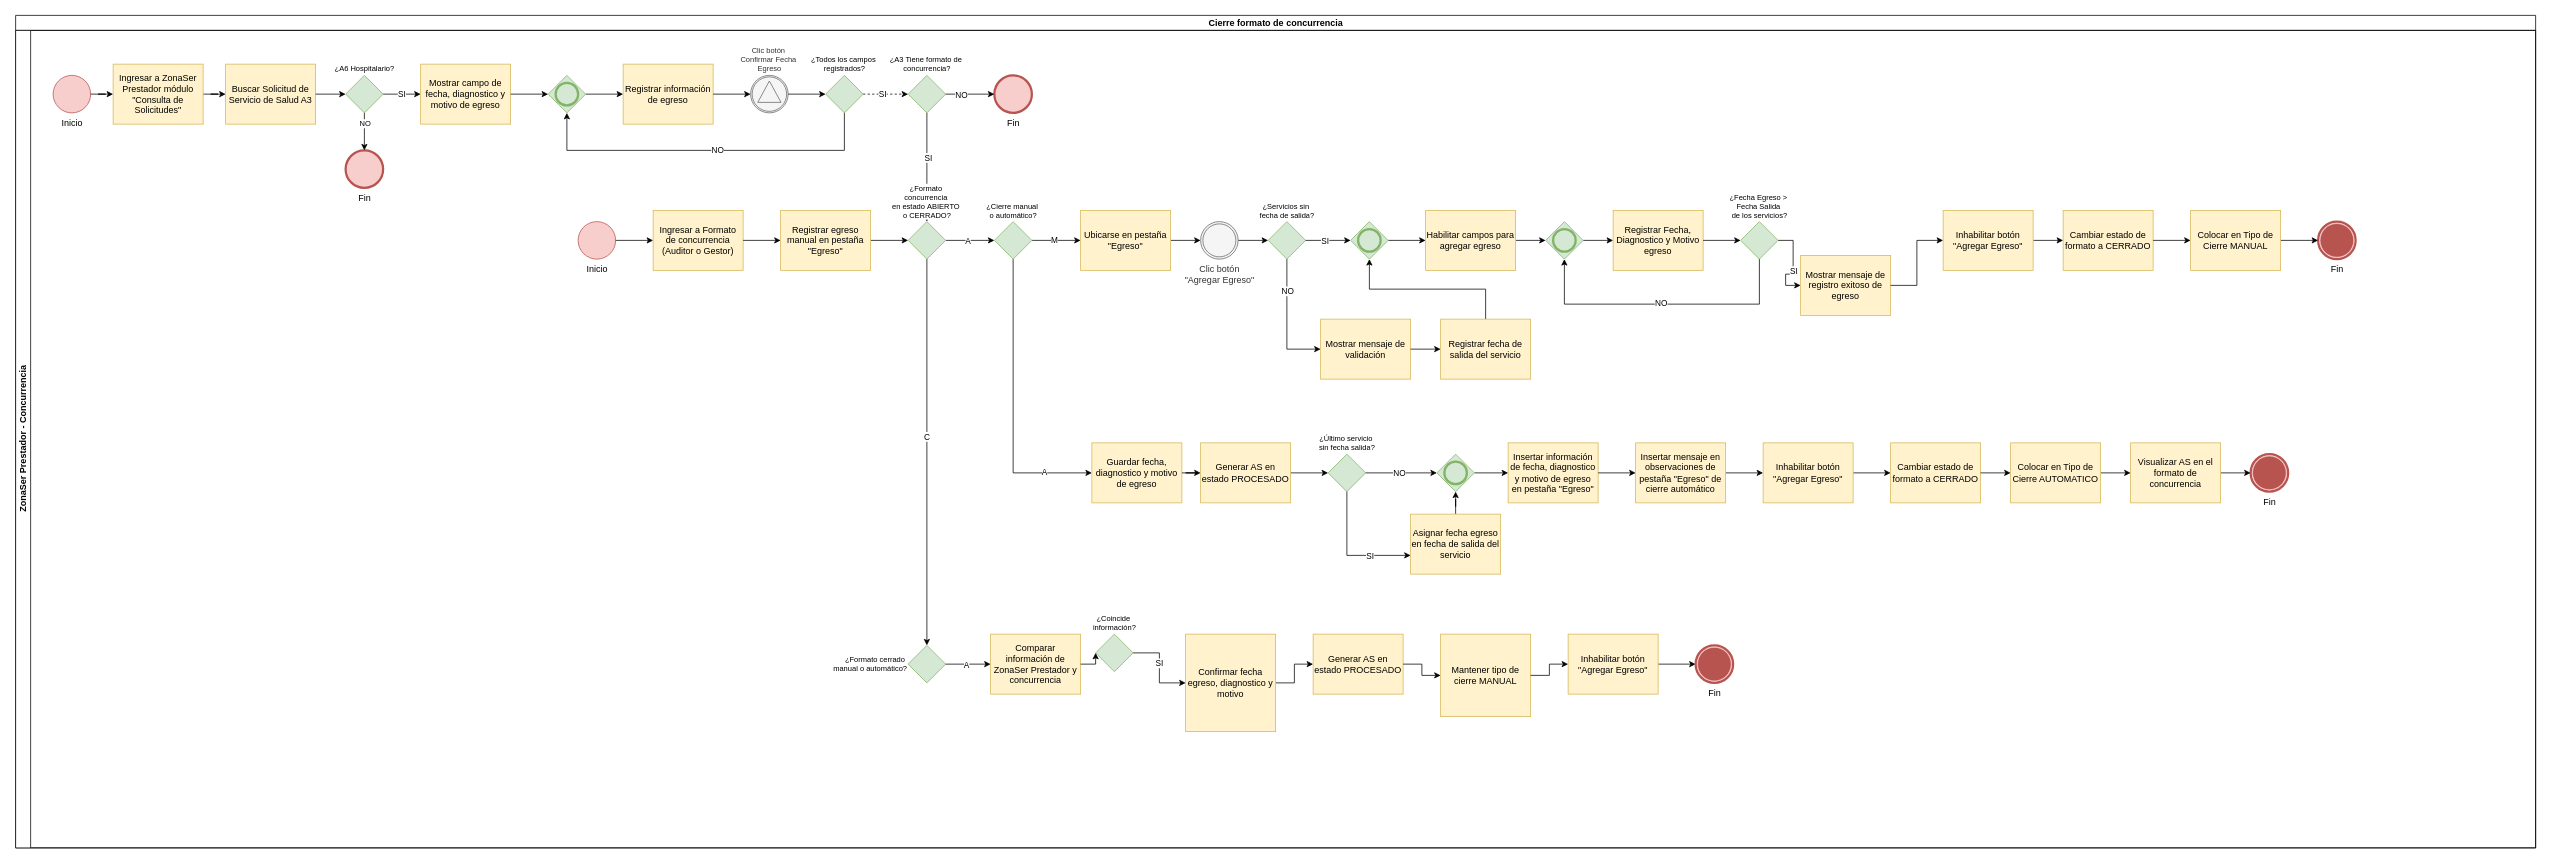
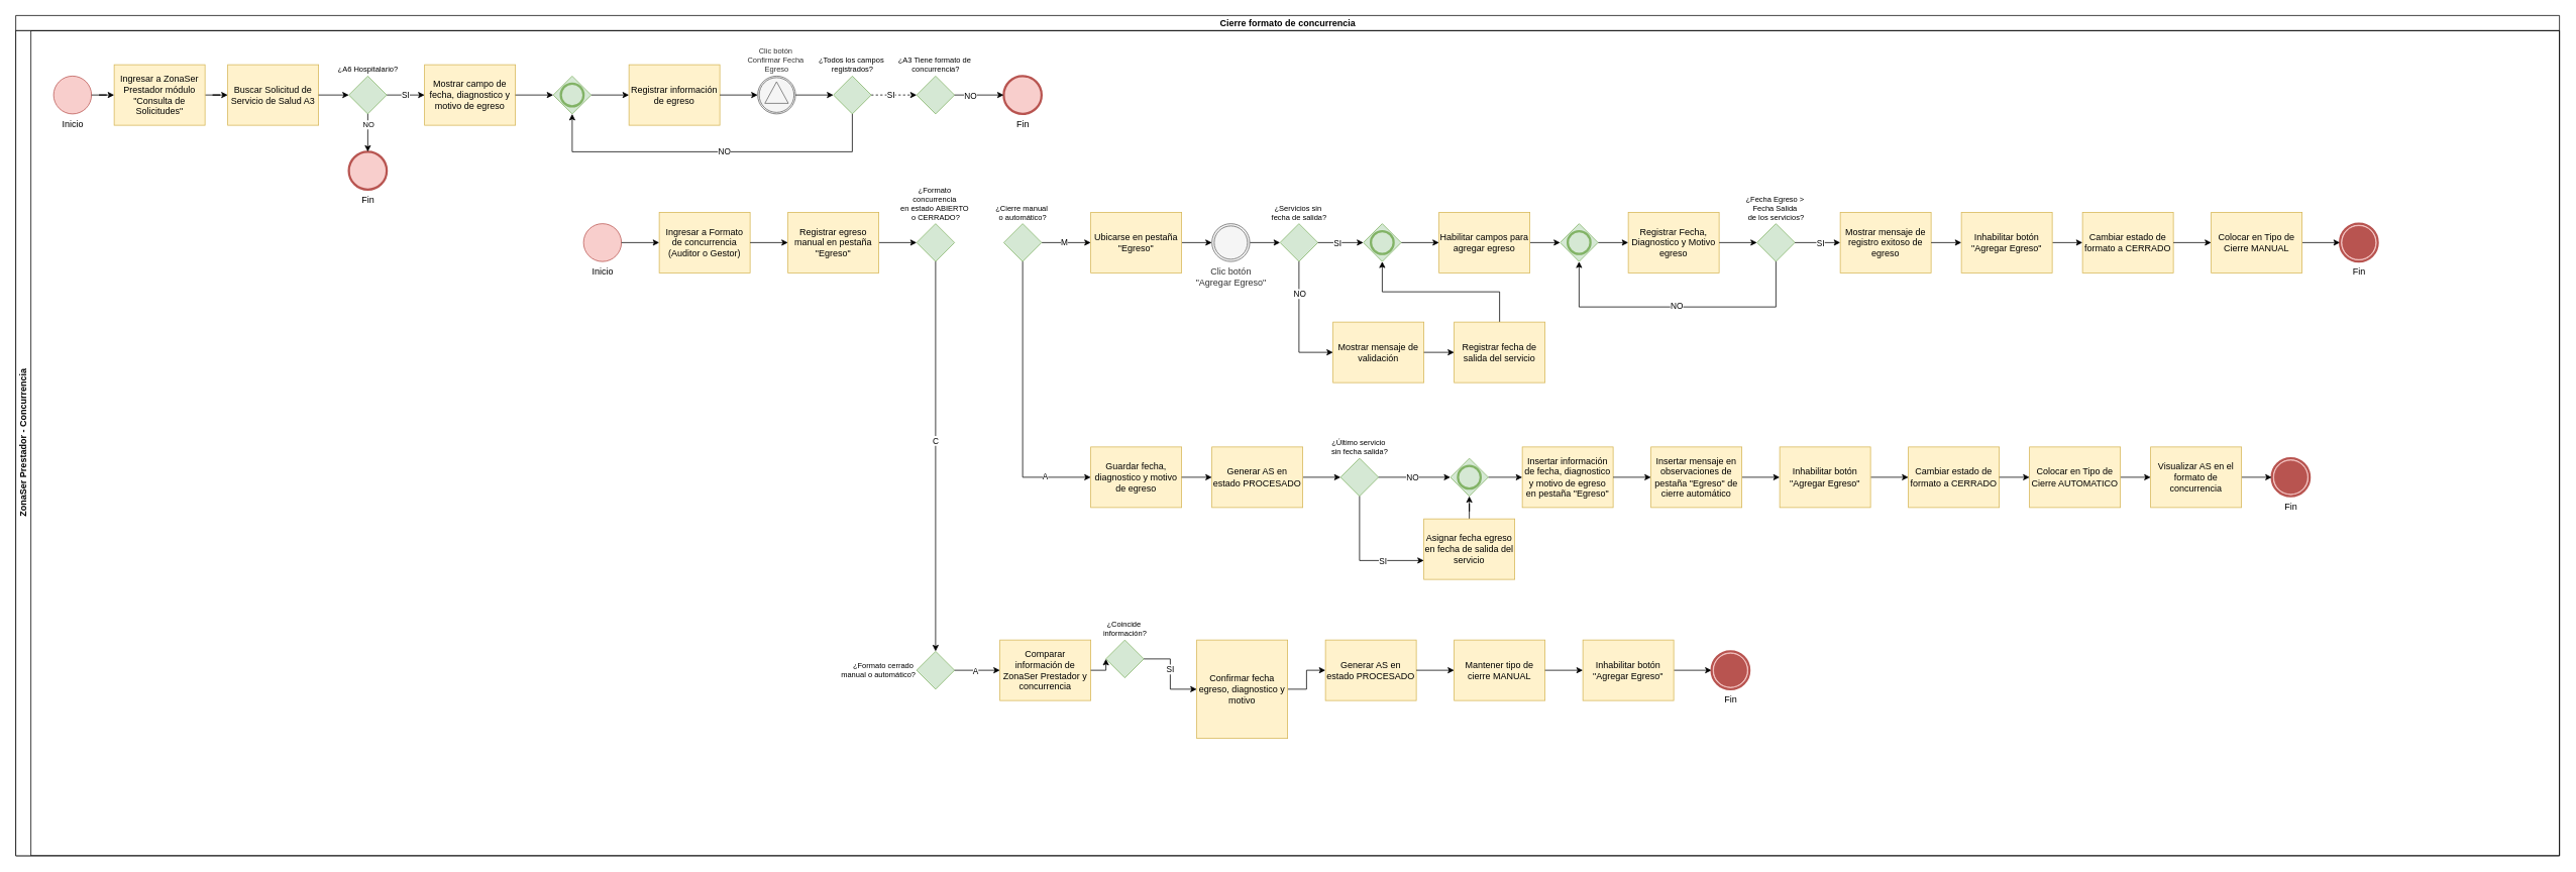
- <mxCell id="4" style="edgeStyle=orthogonalEdgeStyle;rounded=0;orthogonalLoop=1;jettySize=auto;html=1;" parent="3" source="18" target="45" edge="1"><mxGeometry relative="1" as="geometry"><mxPoint x="1325" y="320" as="targetPoint" /></mxGeometry></mxCell>
- <mxCell id="5" value="SI" style="edgeLabel;html=1;align=center;verticalAlign=middle;resizable=0;points=[];" parent="4" vertex="1" connectable="0"><mxGeometry x="-0.18" y="1" relative="1" as="geometry"><mxPoint as="offset" /></mxGeometry></mxCell>
- <mxCell id="43" style="edgeStyle=orthogonalEdgeStyle;rounded=0;orthogonalLoop=1;jettySize=auto;html=1;" edge="1" parent="3" source="45" target="34"><mxGeometry relative="1" as="geometry" /></mxCell>
- <mxCell id="44" value="A" style="edgeLabel;html=1;align=center;verticalAlign=middle;resizable=0;points=[];" vertex="1" connectable="0" parent="43"><mxGeometry x="-0.108" relative="1" as="geometry"><mxPoint as="offset" /></mxGeometry></mxCell>
- <mxCell id="70" value="Mostrar mensaje de registro exitoso de egreso" style="points=[[0.25,0,0],[0.5,0,0],[0.75,0,0],[1,0.25,0],[1,0.5,0],[1,0.75,0],[0.75,1,0],[0.5,1,0],[0.25,1,0],[0,0.75,0],[0,0.5,0],[0,0.25,0]];shape=mxgraph.bpmn.task2;whiteSpace=wrap;rectStyle=rounded;size=10;html=1;container=1;expand=0;collapsible=0;taskMarker=send;fillColor=#fff2cc;strokeColor=#d6b656;" vertex="1" parent="3"><mxGeometry x="2380" y="300" width="120" height="80" as="geometry" /></mxCell>
+ <mxCell id="70" value="Mostrar mensaje de registro exitoso de egreso" style="points=[[0.25,0,0],[0.5,0,0],[0.75,0,0],[1,0.25,0],[1,0.5,0],[1,0.75,0],[0.75,1,0],[0.5,1,0],[0.25,1,0],[0,0.75,0],[0,0.5,0],[0,0.25,0]];shape=mxgraph.bpmn.task2;whiteSpace=wrap;rectStyle=rounded;size=10;html=1;container=1;expand=0;collapsible=0;taskMarker=send;fillColor=#fff2cc;strokeColor=#d6b656;" vertex="1" parent="3"><mxGeometry x="2410" y="240" width="120" height="80" as="geometry" /></mxCell>
- <mxCell id="76" value="Guardar fecha, diagnostico y motivo de egreso" style="points=[[0.25,0,0],[0.5,0,0],[0.75,0,0],[1,0.25,0],[1,0.5,0],[1,0.75,0],[0.75,1,0],[0.5,1,0],[0.25,1,0],[0,0.75,0],[0,0.5,0],[0,0.25,0]];shape=mxgraph.bpmn.task2;whiteSpace=wrap;rectStyle=rounded;size=10;html=1;container=1;expand=0;collapsible=0;taskMarker=script;fillColor=#fff2cc;strokeColor=#d6b656;" vertex="1" parent="3"><mxGeometry x="1435" y="550" width="120" height="80" as="geometry" /></mxCell>
+ <mxCell id="76" value="Guardar fecha, diagnostico y motivo de egreso" style="points=[[0.25,0,0],[0.5,0,0],[0.75,0,0],[1,0.25,0],[1,0.5,0],[1,0.75,0],[0.75,1,0],[0.5,1,0],[0.25,1,0],[0,0.75,0],[0,0.5,0],[0,0.25,0]];shape=mxgraph.bpmn.task2;whiteSpace=wrap;rectStyle=rounded;size=10;html=1;container=1;expand=0;collapsible=0;taskMarker=script;fillColor=#fff2cc;strokeColor=#d6b656;" vertex="1" parent="3"><mxGeometry x="1420" y="550" width="120" height="80" as="geometry" /></mxCell>
- <mxCell id="117" value="Mantener tipo de cierre MANUAL" style="points=[[0.25,0,0],[0.5,0,0],[0.75,0,0],[1,0.25,0],[1,0.5,0],[1,0.75,0],[0.75,1,0],[0.5,1,0],[0.25,1,0],[0,0.75,0],[0,0.5,0],[0,0.25,0]];shape=mxgraph.bpmn.task2;whiteSpace=wrap;rectStyle=rounded;size=10;html=1;container=1;expand=0;collapsible=0;taskMarker=script;fillColor=#fff2cc;strokeColor=#d6b656;" vertex="1" parent="3"><mxGeometry x="1900" y="805" width="120" height="110" as="geometry" /></mxCell>
+ <mxCell id="117" value="Mantener tipo de cierre MANUAL" style="points=[[0.25,0,0],[0.5,0,0],[0.75,0,0],[1,0.25,0],[1,0.5,0],[1,0.75,0],[0.75,1,0],[0.5,1,0],[0.25,1,0],[0,0.75,0],[0,0.5,0],[0,0.25,0]];shape=mxgraph.bpmn.task2;whiteSpace=wrap;rectStyle=rounded;size=10;html=1;container=1;expand=0;collapsible=0;taskMarker=script;fillColor=#fff2cc;strokeColor=#d6b656;" vertex="1" parent="3"><mxGeometry x="1900" y="805" width="120" height="80" as="geometry" /></mxCell>
